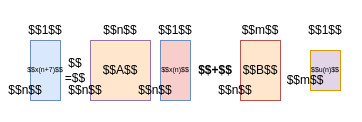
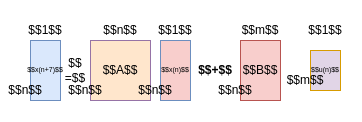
- <mxCell id="11" value="$$B$$" style="rounded=0;whiteSpace=wrap;html=1;fillColor=#ffe6cc;strokeColor=#b85450;" vertex="1" parent="1"><mxGeometry x="240" y="40" width="40" height="60" as="geometry" /></mxCell>
+ <mxCell id="11" value="$$B$$" style="rounded=0;whiteSpace=wrap;html=1;fillColor=#f8cecc;strokeColor=#b85450;" vertex="1" parent="1"><mxGeometry x="240" y="40" width="40" height="60" as="geometry" /></mxCell>
